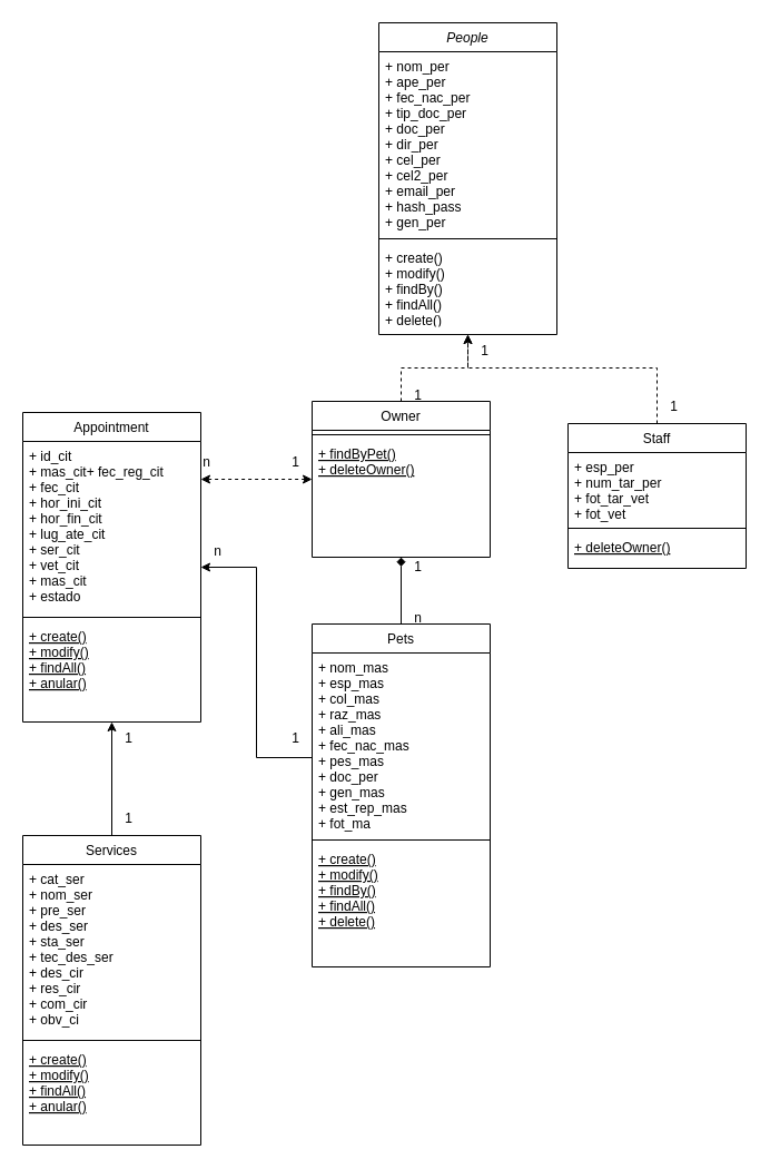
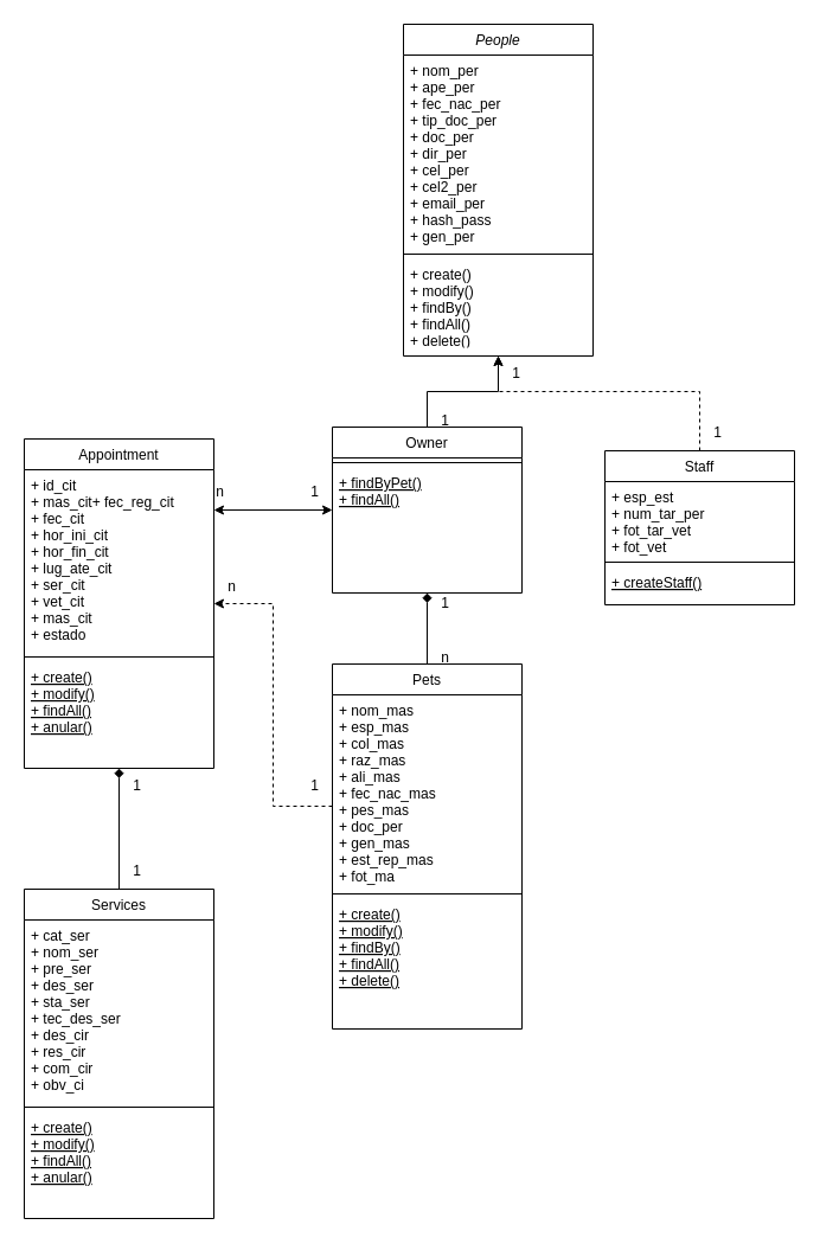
- <mxCell id="7" style="edgeStyle=orthogonalEdgeStyle;rounded=0;orthogonalLoop=1;jettySize=auto;html=1;entryX=0.5;entryY=1;entryDx=0;entryDy=0;dashed=1;" edge="1" parent="1" source="8" target="2"><mxGeometry relative="1" as="geometry" /></mxCell>
+ <mxCell id="7" style="edgeStyle=orthogonalEdgeStyle;rounded=0;orthogonalLoop=1;jettySize=auto;html=1;entryX=0.5;entryY=1;entryDx=0;entryDy=0;" edge="1" parent="1" source="8" target="2"><mxGeometry relative="1" as="geometry" /></mxCell>
- <mxCell id="10" value="+ findByPet()&#10;+ deleteOwner()" style="text;align=left;verticalAlign=top;spacingLeft=4;spacingRight=4;overflow=hidden;rotatable=0;points=[[0,0.5],[1,0.5]];portConstraint=eastwest;fontStyle=4" parent="8" vertex="1"><mxGeometry y="34" width="160" height="54" as="geometry" /></mxCell>
+ <mxCell id="10" value="+ findByPet()&#10;+ findAll()" style="text;align=left;verticalAlign=top;spacingLeft=4;spacingRight=4;overflow=hidden;rotatable=0;points=[[0,0.5],[1,0.5]];portConstraint=eastwest;fontStyle=4" parent="8" vertex="1"><mxGeometry y="34" width="160" height="54" as="geometry" /></mxCell>
- <mxCell id="28" value="+ esp_per&#10;+ num_tar_per&#10;+ fot_tar_vet&#10;+ fot_vet" style="text;align=left;verticalAlign=top;spacingLeft=4;spacingRight=4;overflow=hidden;rotatable=0;points=[[0,0.5],[1,0.5]];portConstraint=eastwest;rounded=0;shadow=0;html=0;" vertex="1" parent="27"><mxGeometry y="26" width="160" height="64" as="geometry" /></mxCell>
+ <mxCell id="28" value="+ esp_est&#10;+ num_tar_per&#10;+ fot_tar_vet&#10;+ fot_vet" style="text;align=left;verticalAlign=top;spacingLeft=4;spacingRight=4;overflow=hidden;rotatable=0;points=[[0,0.5],[1,0.5]];portConstraint=eastwest;rounded=0;shadow=0;html=0;" vertex="1" parent="27"><mxGeometry y="26" width="160" height="64" as="geometry" /></mxCell>
- <mxCell id="6" style="edgeStyle=orthogonalEdgeStyle;rounded=0;orthogonalLoop=1;jettySize=auto;html=1;startArrow=classic;startFill=1;dashed=1;" parent="1" source="8" target="17" edge="1"><mxGeometry relative="1" as="geometry"><Array as="points"><mxPoint x="130" y="460" /></Array></mxGeometry></mxCell>
+ <mxCell id="6" style="edgeStyle=orthogonalEdgeStyle;rounded=0;orthogonalLoop=1;jettySize=auto;html=1;startArrow=classic;startFill=1;" parent="1" source="8" target="17" edge="1"><mxGeometry relative="1" as="geometry"><Array as="points"><mxPoint x="130" y="460" /></Array></mxGeometry></mxCell>
- <mxCell id="30" value="+ deleteOwner()" style="text;align=left;verticalAlign=top;spacingLeft=4;spacingRight=4;overflow=hidden;rotatable=0;points=[[0,0.5],[1,0.5]];portConstraint=eastwest;fontStyle=4" vertex="1" parent="27"><mxGeometry y="98" width="160" height="32" as="geometry" /></mxCell>
+ <mxCell id="30" value="+ createStaff()" style="text;align=left;verticalAlign=top;spacingLeft=4;spacingRight=4;overflow=hidden;rotatable=0;points=[[0,0.5],[1,0.5]];portConstraint=eastwest;fontStyle=4" vertex="1" parent="27"><mxGeometry y="98" width="160" height="32" as="geometry" /></mxCell>
- <mxCell id="12" style="edgeStyle=orthogonalEdgeStyle;rounded=0;orthogonalLoop=1;jettySize=auto;html=1;" parent="1" source="13" target="17" edge="1"><mxGeometry relative="1" as="geometry"><Array as="points"><mxPoint x="230" y="680" /></Array></mxGeometry></mxCell>
+ <mxCell id="12" style="edgeStyle=orthogonalEdgeStyle;rounded=0;orthogonalLoop=1;jettySize=auto;html=1;dashed=1;" parent="1" source="13" target="17" edge="1"><mxGeometry relative="1" as="geometry"><Array as="points"><mxPoint x="230" y="680" /></Array></mxGeometry></mxCell>
- <mxCell id="21" style="edgeStyle=orthogonalEdgeStyle;rounded=0;orthogonalLoop=1;jettySize=auto;html=1;" edge="1" parent="1" source="22" target="17"><mxGeometry relative="1" as="geometry" /></mxCell>
+ <mxCell id="21" style="edgeStyle=orthogonalEdgeStyle;rounded=0;orthogonalLoop=1;jettySize=auto;html=1;endArrow=diamond;" edge="1" parent="1" source="22" target="17"><mxGeometry relative="1" as="geometry" /></mxCell>
